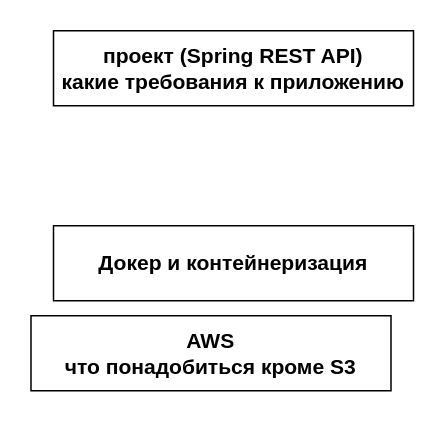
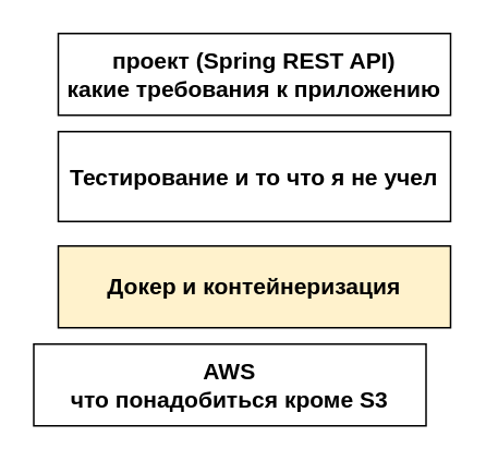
+ <mxCell id="5" value="&lt;h3&gt;Тестирование и то что я не учел&lt;/h3&gt;" style="rounded=0;whiteSpace=wrap;html=1;" vertex="1" parent="1"><mxGeometry x="35" y="80" width="240" height="55" as="geometry" /></mxCell>
- <mxCell id="4" value="&lt;h3&gt;Докер и контейнеризация&lt;/h3&gt;" style="rounded=0;whiteSpace=wrap;html=1;" vertex="1" parent="1"><mxGeometry x="35" y="150" width="240" height="50" as="geometry" /></mxCell>
+ <mxCell id="4" value="&lt;h3&gt;Докер и контейнеризация&lt;/h3&gt;" style="rounded=0;whiteSpace=wrap;html=1;fillColor=#fff2cc;" vertex="1" parent="1"><mxGeometry x="35" y="150" width="240" height="50" as="geometry" /></mxCell>
